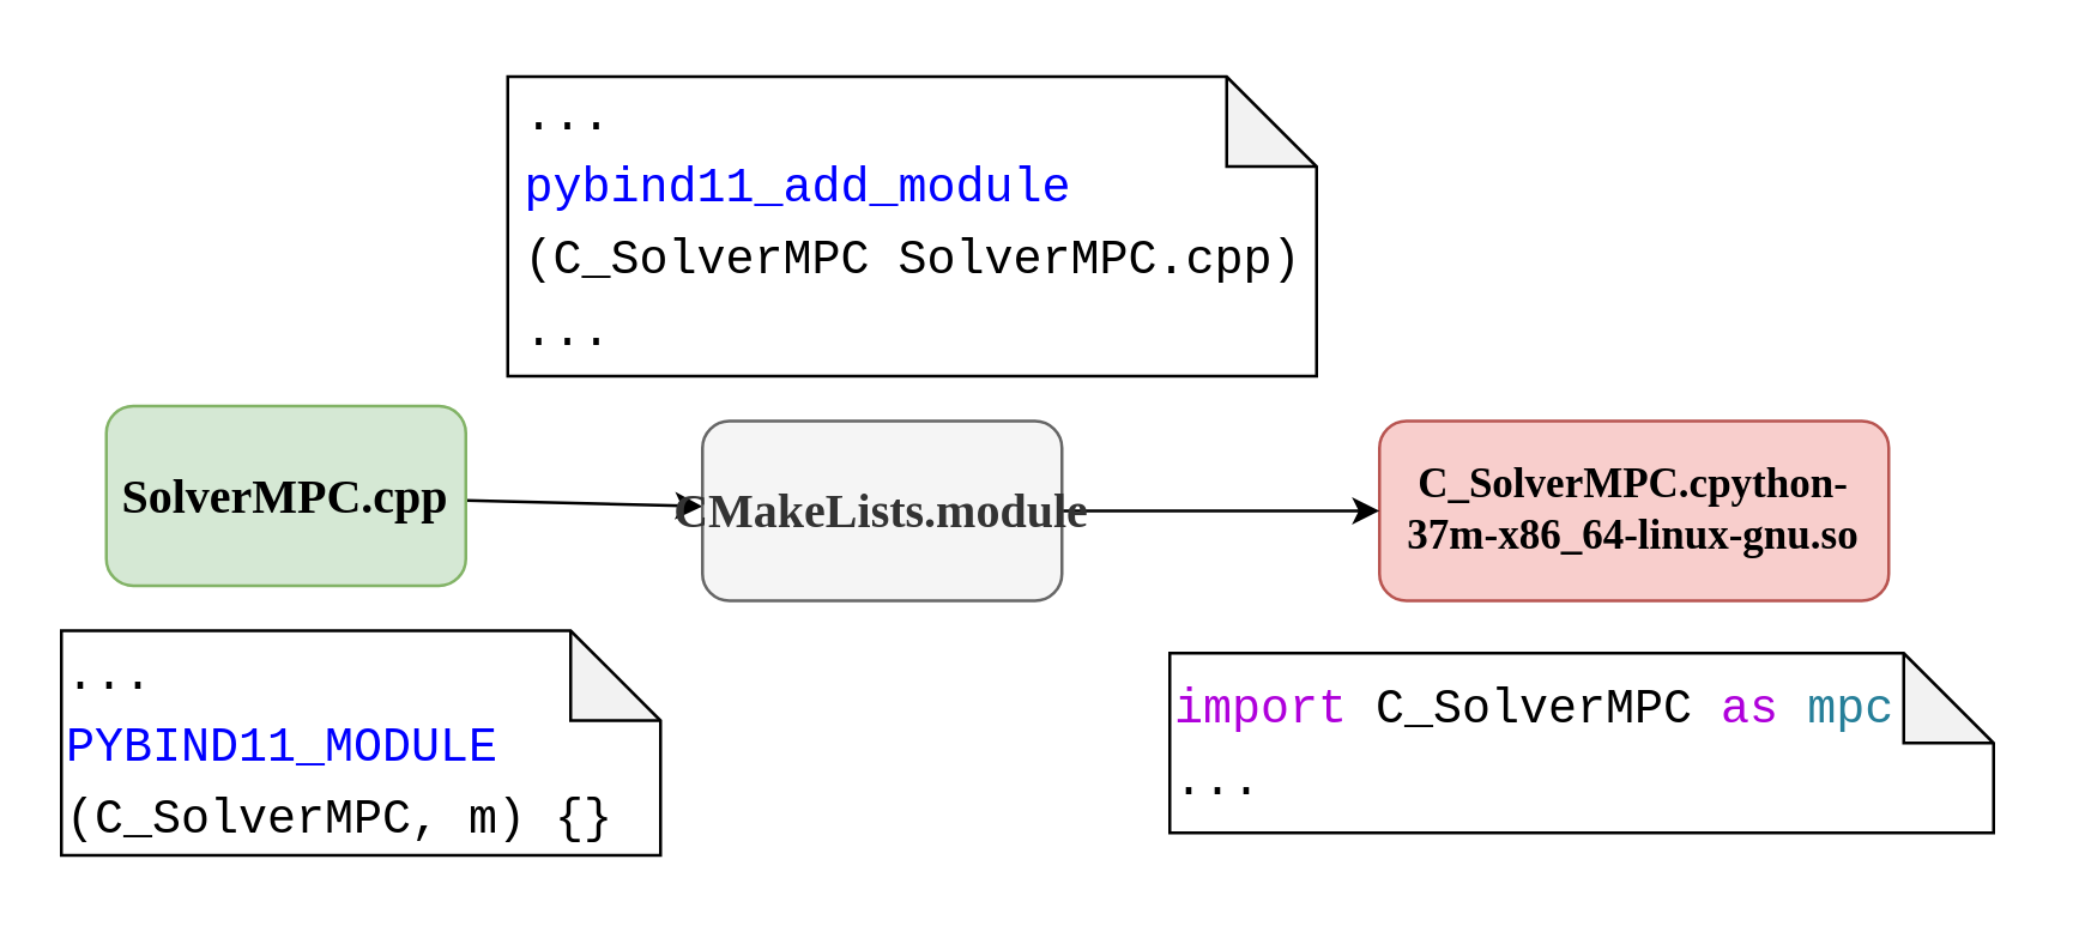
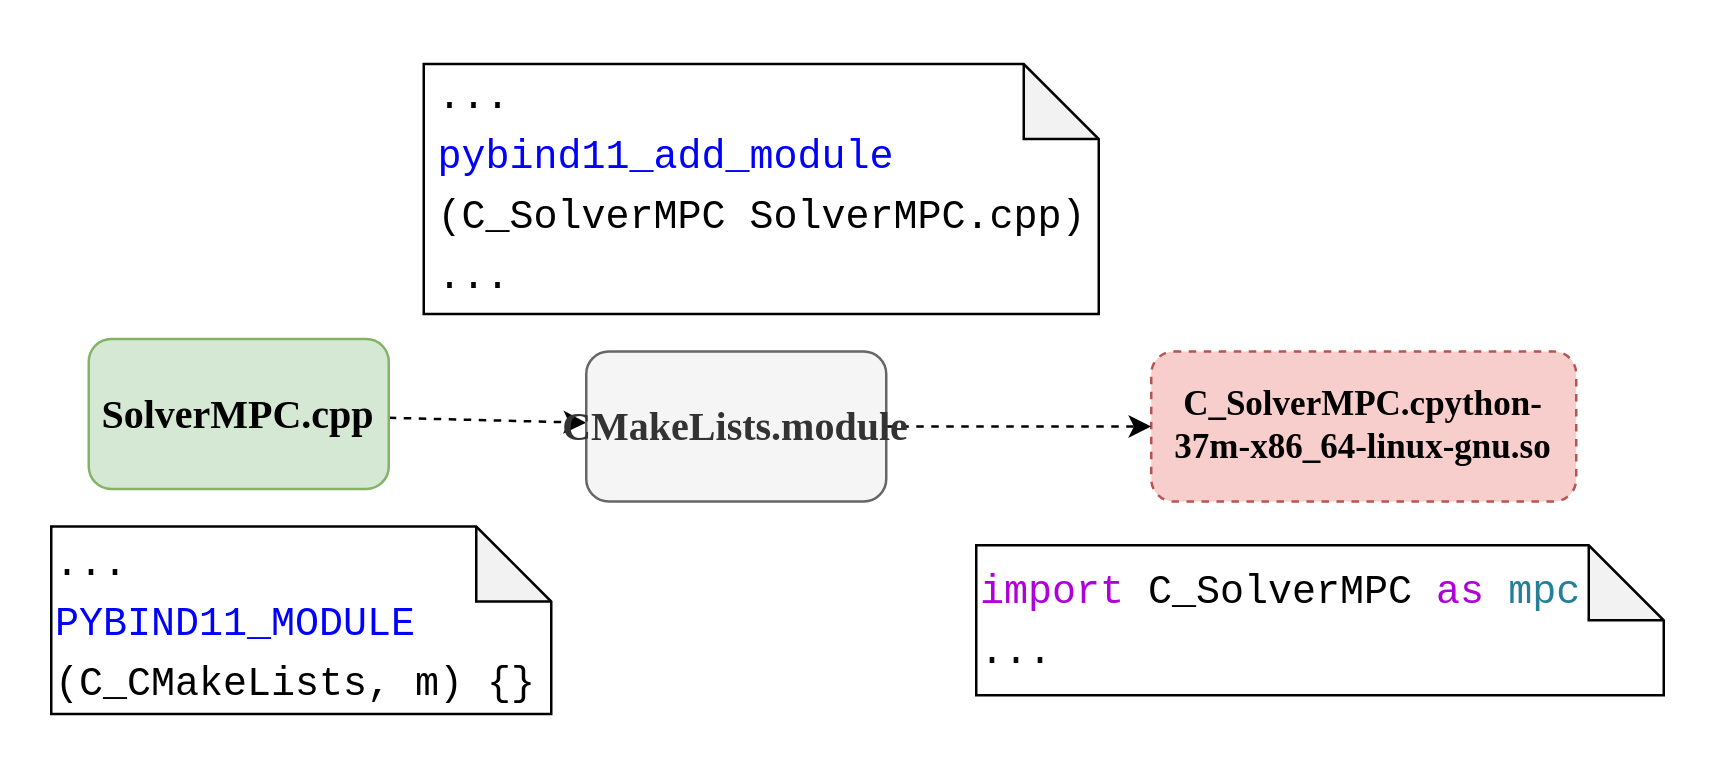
- <mxCell id="5" value="" style="edgeStyle=none;html=1;fontFamily=Times New Roman;fontSize=16;fontColor=#000000;" edge="1" parent="1" source="6" target="12"><mxGeometry relative="1" as="geometry" /></mxCell>
+ <mxCell id="5" value="" style="edgeStyle=none;html=1;fontFamily=Times New Roman;fontSize=16;fontColor=#000000;dashed=1;" edge="1" parent="1" source="6" target="12"><mxGeometry relative="1" as="geometry" /></mxCell>
- <mxCell id="11" style="edgeStyle=none;html=1;entryX=0;entryY=0.5;entryDx=0;entryDy=0;fontFamily=Times New Roman;fontSize=16;fontColor=#000000;" edge="1" parent="1" source="12" target="7"><mxGeometry relative="1" as="geometry" /></mxCell>
+ <mxCell id="11" style="edgeStyle=none;html=1;entryX=0;entryY=0.5;entryDx=0;entryDy=0;fontFamily=Times New Roman;fontSize=16;fontColor=#000000;dashed=1;" edge="1" parent="1" source="12" target="7"><mxGeometry relative="1" as="geometry" /></mxCell>
- <mxCell id="7" value="C_SolverMPC.cpython-37m-x86_64-linux-gnu.so" style="whiteSpace=wrap;html=1;rounded=1;fontFamily=Times New Roman;fontSize=14;fontStyle=1;fillColor=#f8cecc;strokeColor=#b85450;" vertex="1" parent="1"><mxGeometry x="460" y="140" width="170" height="60" as="geometry" /></mxCell>
+ <mxCell id="7" value="C_SolverMPC.cpython-37m-x86_64-linux-gnu.so" style="whiteSpace=wrap;html=1;rounded=1;fontFamily=Times New Roman;fontSize=14;fontStyle=1;fillColor=#f8cecc;strokeColor=#b85450;dashed=1;" vertex="1" parent="1"><mxGeometry x="460" y="140" width="170" height="60" as="geometry" /></mxCell>
- <mxCell id="2" value="&lt;div style=&quot;background-color: rgb(255 , 255 , 255) ; font-family: &amp;#34;consolas&amp;#34; , &amp;#34;courier new&amp;#34; , monospace , &amp;#34;droid sans mono&amp;#34; , monospace , monospace ; font-size: 16px ; line-height: 24px&quot;&gt;&lt;div style=&quot;font-size: 16px&quot;&gt;&lt;span style=&quot;font-size: 16px&quot;&gt;...&lt;/span&gt;&lt;/div&gt;&lt;div style=&quot;font-size: 16px&quot;&gt;&lt;span style=&quot;color: rgb(0 , 0 , 255) ; font-size: 16px&quot;&gt;PYBIND11_MODULE&lt;/span&gt;&lt;/div&gt;&lt;div style=&quot;font-size: 16px&quot;&gt;(C_SolverMPC, m) {}&lt;/div&gt;&lt;/div&gt;" style="text;html=1;align=left;verticalAlign=middle;resizable=0;points=[];autosize=1;strokeColor=none;fillColor=none;fontSize=16;" vertex="1" parent="1"><mxGeometry x="20" y="209" width="200" height="80" as="geometry" /></mxCell>
+ <mxCell id="2" value="&lt;div style=&quot;background-color: rgb(255 , 255 , 255) ; font-family: &amp;#34;consolas&amp;#34; , &amp;#34;courier new&amp;#34; , monospace , &amp;#34;droid sans mono&amp;#34; , monospace , monospace ; font-size: 16px ; line-height: 24px&quot;&gt;&lt;div style=&quot;font-size: 16px&quot;&gt;&lt;span style=&quot;font-size: 16px&quot;&gt;...&lt;/span&gt;&lt;/div&gt;&lt;div style=&quot;font-size: 16px&quot;&gt;&lt;span style=&quot;color: rgb(0 , 0 , 255) ; font-size: 16px&quot;&gt;PYBIND11_MODULE&lt;/span&gt;&lt;/div&gt;&lt;div style=&quot;font-size: 16px&quot;&gt;(C_CMakeLists, m) {}&lt;/div&gt;&lt;/div&gt;" style="text;html=1;align=left;verticalAlign=middle;resizable=0;points=[];autosize=1;strokeColor=none;fillColor=none;fontSize=16;" vertex="1" parent="1"><mxGeometry x="20" y="209" width="200" height="80" as="geometry" /></mxCell>
